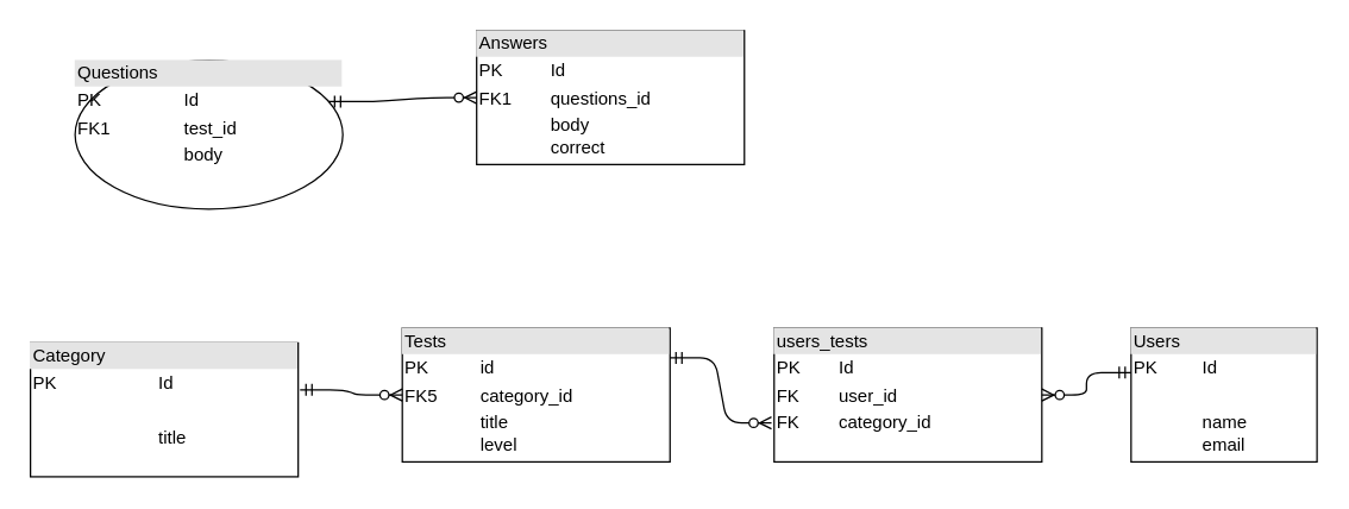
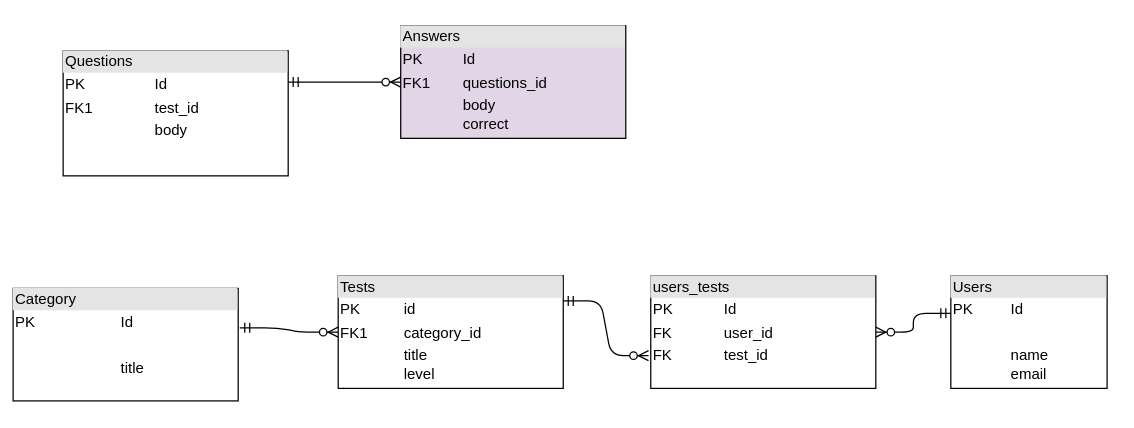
- <mxCell id="3" value="&lt;div style=&quot;box-sizing: border-box ; width: 100% ; background: #e4e4e4 ; padding: 2px&quot;&gt;Answers&lt;/div&gt;&lt;table style=&quot;width: 100% ; font-size: 1em&quot; cellpadding=&quot;2&quot; cellspacing=&quot;0&quot;&gt;&lt;tbody&gt;&lt;tr&gt;&lt;td&gt;PK&lt;/td&gt;&lt;td&gt;Id&lt;/td&gt;&lt;/tr&gt;&lt;tr&gt;&lt;td&gt;FK1&lt;/td&gt;&lt;td&gt;questions_id&lt;/td&gt;&lt;/tr&gt;&lt;tr&gt;&lt;td&gt;&lt;/td&gt;&lt;td&gt;body&lt;br&gt;correct&lt;/td&gt;&lt;/tr&gt;&lt;/tbody&gt;&lt;/table&gt;" style="verticalAlign=top;align=left;overflow=fill;html=1;" vertex="1" parent="1"><mxGeometry x="320" y="20" width="180" height="90" as="geometry" /></mxCell>
+ <mxCell id="3" value="&lt;div style=&quot;box-sizing: border-box ; width: 100% ; background: #e4e4e4 ; padding: 2px&quot;&gt;Answers&lt;/div&gt;&lt;table style=&quot;width: 100% ; font-size: 1em&quot; cellpadding=&quot;2&quot; cellspacing=&quot;0&quot;&gt;&lt;tbody&gt;&lt;tr&gt;&lt;td&gt;PK&lt;/td&gt;&lt;td&gt;Id&lt;/td&gt;&lt;/tr&gt;&lt;tr&gt;&lt;td&gt;FK1&lt;/td&gt;&lt;td&gt;questions_id&lt;/td&gt;&lt;/tr&gt;&lt;tr&gt;&lt;td&gt;&lt;/td&gt;&lt;td&gt;body&lt;br&gt;correct&lt;/td&gt;&lt;/tr&gt;&lt;/tbody&gt;&lt;/table&gt;" style="verticalAlign=top;align=left;overflow=fill;html=1;fillColor=#e1d5e7;" vertex="1" parent="1"><mxGeometry x="320" y="20" width="180" height="90" as="geometry" /></mxCell>
- <mxCell id="2" value="&lt;div style=&quot;box-sizing: border-box ; width: 100% ; background: #e4e4e4 ; padding: 2px&quot;&gt;Questions&lt;/div&gt;&lt;table style=&quot;width: 100% ; font-size: 1em&quot; cellpadding=&quot;2&quot; cellspacing=&quot;0&quot;&gt;&lt;tbody&gt;&lt;tr&gt;&lt;td&gt;PK&lt;/td&gt;&lt;td&gt;Id&lt;/td&gt;&lt;/tr&gt;&lt;tr&gt;&lt;td&gt;FK1&lt;/td&gt;&lt;td&gt;test_id&lt;/td&gt;&lt;/tr&gt;&lt;tr&gt;&lt;td&gt;&lt;/td&gt;&lt;td&gt;body&lt;/td&gt;&lt;/tr&gt;&lt;/tbody&gt;&lt;/table&gt;" style="ellipse;verticalAlign=top;align=left;overflow=fill;html=1;" vertex="1" parent="1"><mxGeometry x="50" y="40" width="180" height="100" as="geometry" /></mxCell>
+ <mxCell id="2" value="&lt;div style=&quot;box-sizing: border-box ; width: 100% ; background: #e4e4e4 ; padding: 2px&quot;&gt;Questions&lt;/div&gt;&lt;table style=&quot;width: 100% ; font-size: 1em&quot; cellpadding=&quot;2&quot; cellspacing=&quot;0&quot;&gt;&lt;tbody&gt;&lt;tr&gt;&lt;td&gt;PK&lt;/td&gt;&lt;td&gt;Id&lt;/td&gt;&lt;/tr&gt;&lt;tr&gt;&lt;td&gt;FK1&lt;/td&gt;&lt;td&gt;test_id&lt;/td&gt;&lt;/tr&gt;&lt;tr&gt;&lt;td&gt;&lt;/td&gt;&lt;td&gt;body&lt;/td&gt;&lt;/tr&gt;&lt;/tbody&gt;&lt;/table&gt;" style="verticalAlign=top;align=left;overflow=fill;html=1;" vertex="1" parent="1"><mxGeometry x="50" y="40" width="180" height="100" as="geometry" /></mxCell>
- <mxCell id="7" value="&lt;div style=&quot;box-sizing: border-box ; width: 100% ; background: #e4e4e4 ; padding: 2px&quot;&gt;users_tests&lt;/div&gt;&lt;table style=&quot;width: 100% ; font-size: 1em&quot; cellpadding=&quot;2&quot; cellspacing=&quot;0&quot;&gt;&lt;tbody&gt;&lt;tr&gt;&lt;td&gt;PK&lt;/td&gt;&lt;td&gt;Id&lt;/td&gt;&lt;/tr&gt;&lt;tr&gt;&lt;td&gt;FK&lt;/td&gt;&lt;td&gt;user_id&lt;/td&gt;&lt;/tr&gt;&lt;tr&gt;&lt;td&gt;FK&lt;/td&gt;&lt;td&gt;category_id&lt;/td&gt;&lt;/tr&gt;&lt;/tbody&gt;&lt;/table&gt;" style="verticalAlign=top;align=left;overflow=fill;html=1;" vertex="1" parent="1"><mxGeometry x="520" y="220" width="180" height="90" as="geometry" /></mxCell>
+ <mxCell id="7" value="&lt;div style=&quot;box-sizing: border-box ; width: 100% ; background: #e4e4e4 ; padding: 2px&quot;&gt;users_tests&lt;/div&gt;&lt;table style=&quot;width: 100% ; font-size: 1em&quot; cellpadding=&quot;2&quot; cellspacing=&quot;0&quot;&gt;&lt;tbody&gt;&lt;tr&gt;&lt;td&gt;PK&lt;/td&gt;&lt;td&gt;Id&lt;/td&gt;&lt;/tr&gt;&lt;tr&gt;&lt;td&gt;FK&lt;/td&gt;&lt;td&gt;user_id&lt;/td&gt;&lt;/tr&gt;&lt;tr&gt;&lt;td&gt;FK&lt;/td&gt;&lt;td&gt;test_id&lt;/td&gt;&lt;/tr&gt;&lt;/tbody&gt;&lt;/table&gt;" style="verticalAlign=top;align=left;overflow=fill;html=1;" vertex="1" parent="1"><mxGeometry x="520" y="220" width="180" height="90" as="geometry" /></mxCell>
- <mxCell id="4" value="&lt;div style=&quot;box-sizing: border-box ; width: 100% ; background: #e4e4e4 ; padding: 2px&quot;&gt;Tests&lt;/div&gt;&lt;table style=&quot;width: 100% ; font-size: 1em&quot; cellpadding=&quot;2&quot; cellspacing=&quot;0&quot;&gt;&lt;tbody&gt;&lt;tr&gt;&lt;td&gt;PK&lt;/td&gt;&lt;td&gt;id&lt;/td&gt;&lt;/tr&gt;&lt;tr&gt;&lt;td&gt;FK5&lt;/td&gt;&lt;td&gt;category_id&lt;/td&gt;&lt;/tr&gt;&lt;tr&gt;&lt;td&gt;&lt;/td&gt;&lt;td&gt;title&lt;br&gt;level&lt;/td&gt;&lt;/tr&gt;&lt;/tbody&gt;&lt;/table&gt;" style="verticalAlign=top;align=left;overflow=fill;html=1;" vertex="1" parent="1"><mxGeometry x="270" y="220" width="180" height="90" as="geometry" /></mxCell>
+ <mxCell id="4" value="&lt;div style=&quot;box-sizing: border-box ; width: 100% ; background: #e4e4e4 ; padding: 2px&quot;&gt;Tests&lt;/div&gt;&lt;table style=&quot;width: 100% ; font-size: 1em&quot; cellpadding=&quot;2&quot; cellspacing=&quot;0&quot;&gt;&lt;tbody&gt;&lt;tr&gt;&lt;td&gt;PK&lt;/td&gt;&lt;td&gt;id&lt;/td&gt;&lt;/tr&gt;&lt;tr&gt;&lt;td&gt;FK1&lt;/td&gt;&lt;td&gt;category_id&lt;/td&gt;&lt;/tr&gt;&lt;tr&gt;&lt;td&gt;&lt;/td&gt;&lt;td&gt;title&lt;br&gt;level&lt;/td&gt;&lt;/tr&gt;&lt;/tbody&gt;&lt;/table&gt;" style="verticalAlign=top;align=left;overflow=fill;html=1;" vertex="1" parent="1"><mxGeometry x="270" y="220" width="180" height="90" as="geometry" /></mxCell>
- <mxCell id="6" value="&lt;div style=&quot;box-sizing: border-box ; width: 100% ; background: #e4e4e4 ; padding: 2px&quot;&gt;Category&lt;/div&gt;&lt;table style=&quot;width: 100% ; font-size: 1em&quot; cellpadding=&quot;2&quot; cellspacing=&quot;0&quot;&gt;&lt;tbody&gt;&lt;tr&gt;&lt;td&gt;PK&lt;/td&gt;&lt;td&gt;Id&lt;/td&gt;&lt;/tr&gt;&lt;tr&gt;&lt;td&gt;&lt;br&gt;&lt;/td&gt;&lt;td&gt;&lt;br&gt;&lt;/td&gt;&lt;/tr&gt;&lt;tr&gt;&lt;td&gt;&lt;/td&gt;&lt;td&gt;title&lt;/td&gt;&lt;/tr&gt;&lt;/tbody&gt;&lt;/table&gt;" style="verticalAlign=top;align=left;overflow=fill;html=1;" vertex="1" parent="1"><mxGeometry x="20" y="230" width="180" height="90" as="geometry" /></mxCell>
+ <mxCell id="6" value="&lt;div style=&quot;box-sizing: border-box ; width: 100% ; background: #e4e4e4 ; padding: 2px&quot;&gt;Category&lt;/div&gt;&lt;table style=&quot;width: 100% ; font-size: 1em&quot; cellpadding=&quot;2&quot; cellspacing=&quot;0&quot;&gt;&lt;tbody&gt;&lt;tr&gt;&lt;td&gt;PK&lt;/td&gt;&lt;td&gt;Id&lt;/td&gt;&lt;/tr&gt;&lt;tr&gt;&lt;td&gt;&lt;br&gt;&lt;/td&gt;&lt;td&gt;&lt;br&gt;&lt;/td&gt;&lt;/tr&gt;&lt;tr&gt;&lt;td&gt;&lt;/td&gt;&lt;td&gt;title&lt;/td&gt;&lt;/tr&gt;&lt;/tbody&gt;&lt;/table&gt;" style="verticalAlign=top;align=left;overflow=fill;html=1;" vertex="1" parent="1"><mxGeometry x="10" y="230" width="180" height="90" as="geometry" /></mxCell>
